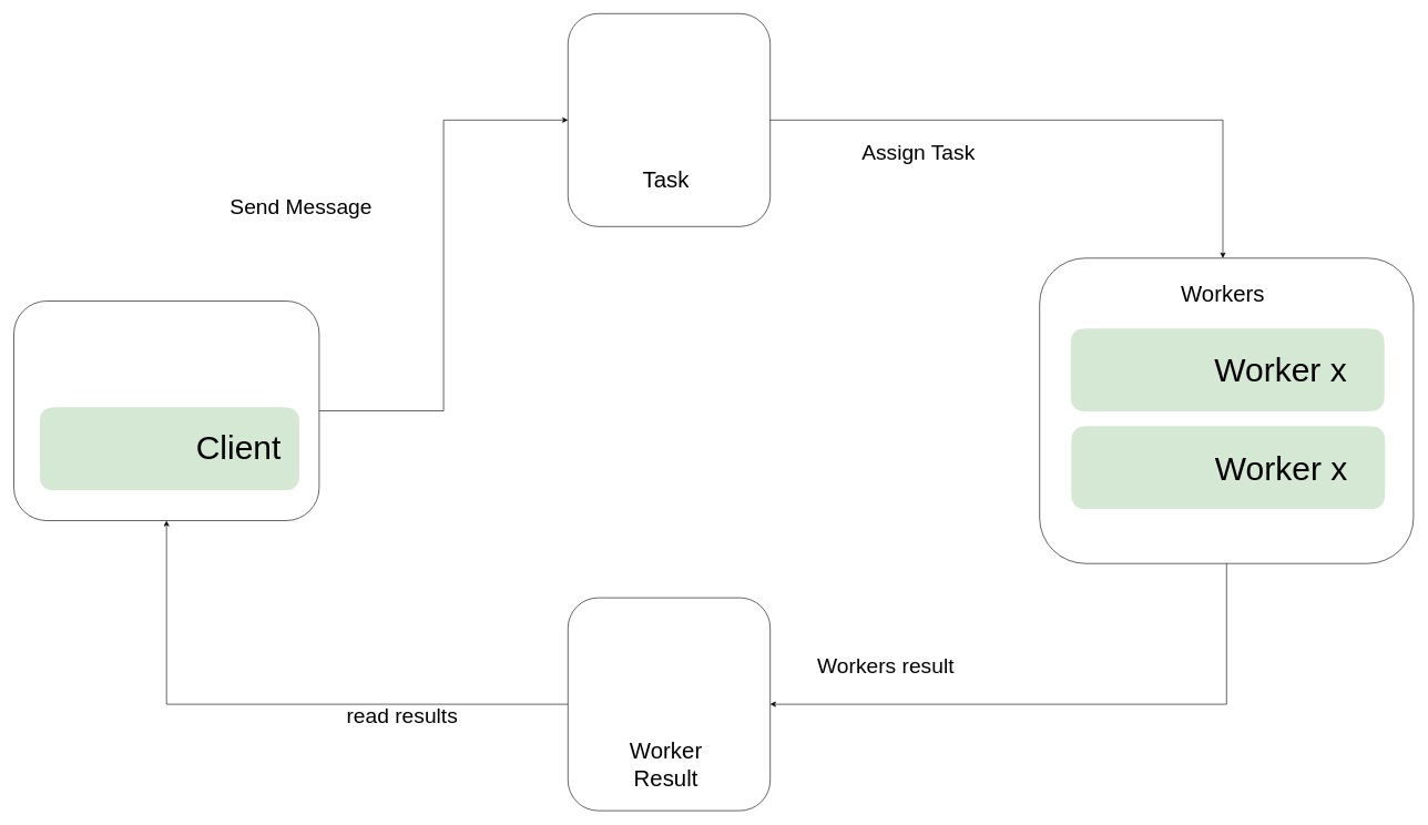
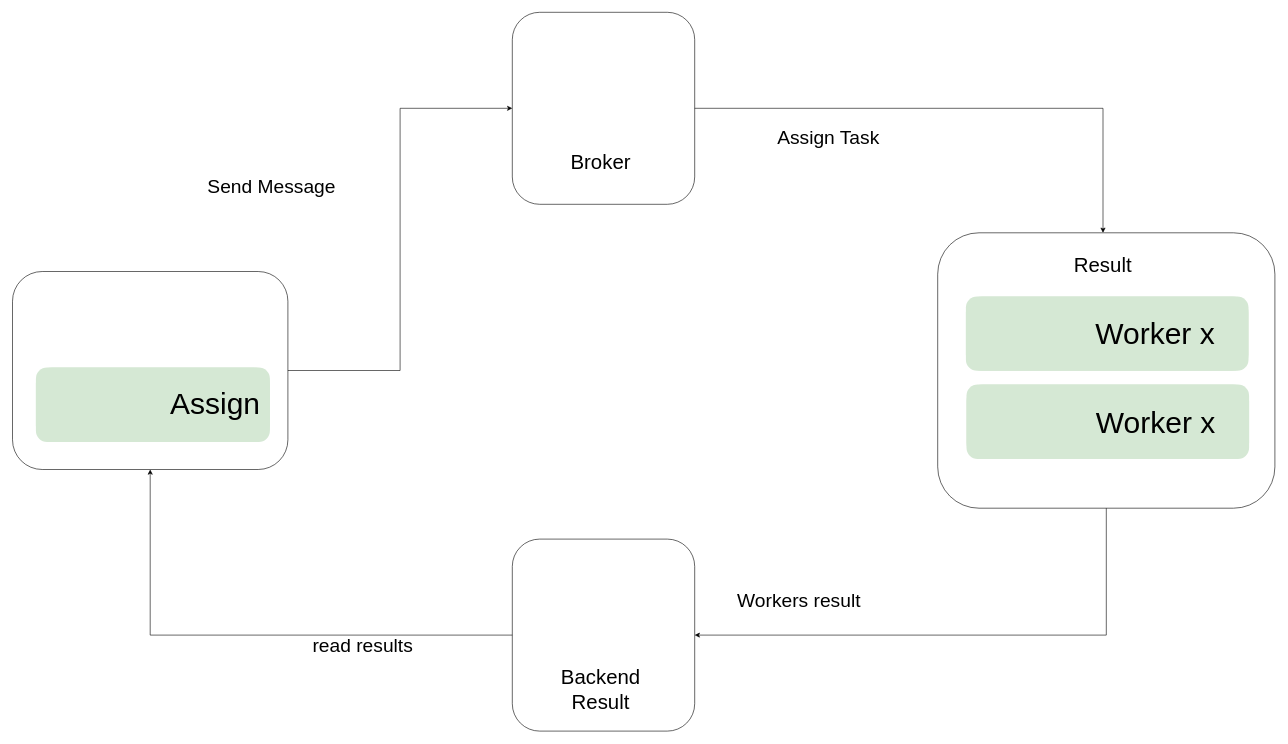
- <mxCell id="5" value="&lt;font face=&quot;Helvetica&quot; style=&quot;font-size: 34px;&quot;&gt;Task&lt;/font&gt;" style="text;html=1;align=center;verticalAlign=middle;whiteSpace=wrap;rounded=0;" vertex="1" parent="2"><mxGeometry x="71" y="197" width="153" height="106" as="geometry" /></mxCell>
+ <mxCell id="5" value="&lt;font face=&quot;Helvetica&quot; style=&quot;font-size: 34px;&quot;&gt;Broker&lt;/font&gt;" style="text;html=1;align=center;verticalAlign=middle;whiteSpace=wrap;rounded=0;" vertex="1" parent="2"><mxGeometry x="71" y="197" width="153" height="106" as="geometry" /></mxCell>
- <mxCell id="19" value="&lt;font face=&quot;Helvetica&quot; style=&quot;font-size: 34px;&quot;&gt;Workers&lt;/font&gt;" style="text;html=1;align=center;verticalAlign=middle;whiteSpace=wrap;rounded=0;" vertex="1" parent="13"><mxGeometry x="199" width="153" height="106" as="geometry" /></mxCell>
+ <mxCell id="19" value="&lt;font face=&quot;Helvetica&quot; style=&quot;font-size: 34px;&quot;&gt;Result&lt;/font&gt;" style="text;html=1;align=center;verticalAlign=middle;whiteSpace=wrap;rounded=0;" vertex="1" parent="13"><mxGeometry x="199" width="153" height="106" as="geometry" /></mxCell>
- <mxCell id="12" value="&lt;font style=&quot;font-size: 50px;&quot;&gt;Client&lt;/font&gt;" style="text;html=1;align=center;verticalAlign=middle;whiteSpace=wrap;rounded=0;" vertex="1" parent="9"><mxGeometry x="217" y="15.5" width="164" height="89" as="geometry" /></mxCell>
+ <mxCell id="12" value="&lt;font style=&quot;font-size: 50px;&quot;&gt;Assign&lt;/font&gt;" style="text;html=1;align=center;verticalAlign=middle;whiteSpace=wrap;rounded=0;" vertex="1" parent="9"><mxGeometry x="217" y="15.5" width="164" height="89" as="geometry" /></mxCell>
- <mxCell id="27" value="&lt;font face=&quot;Helvetica&quot; style=&quot;font-size: 34px;&quot;&gt;Worker&lt;/font&gt;&lt;div&gt;&lt;font face=&quot;Helvetica&quot; style=&quot;font-size: 34px;&quot;&gt;Result&lt;/font&gt;&lt;/div&gt;" style="text;html=1;align=center;verticalAlign=middle;whiteSpace=wrap;rounded=0;" vertex="1" parent="24"><mxGeometry x="71" y="197" width="153" height="106" as="geometry" /></mxCell>
+ <mxCell id="27" value="&lt;font face=&quot;Helvetica&quot; style=&quot;font-size: 34px;&quot;&gt;Backend&lt;/font&gt;&lt;div&gt;&lt;font face=&quot;Helvetica&quot; style=&quot;font-size: 34px;&quot;&gt;Result&lt;/font&gt;&lt;/div&gt;" style="text;html=1;align=center;verticalAlign=middle;whiteSpace=wrap;rounded=0;" vertex="1" parent="24"><mxGeometry x="71" y="197" width="153" height="106" as="geometry" /></mxCell>
